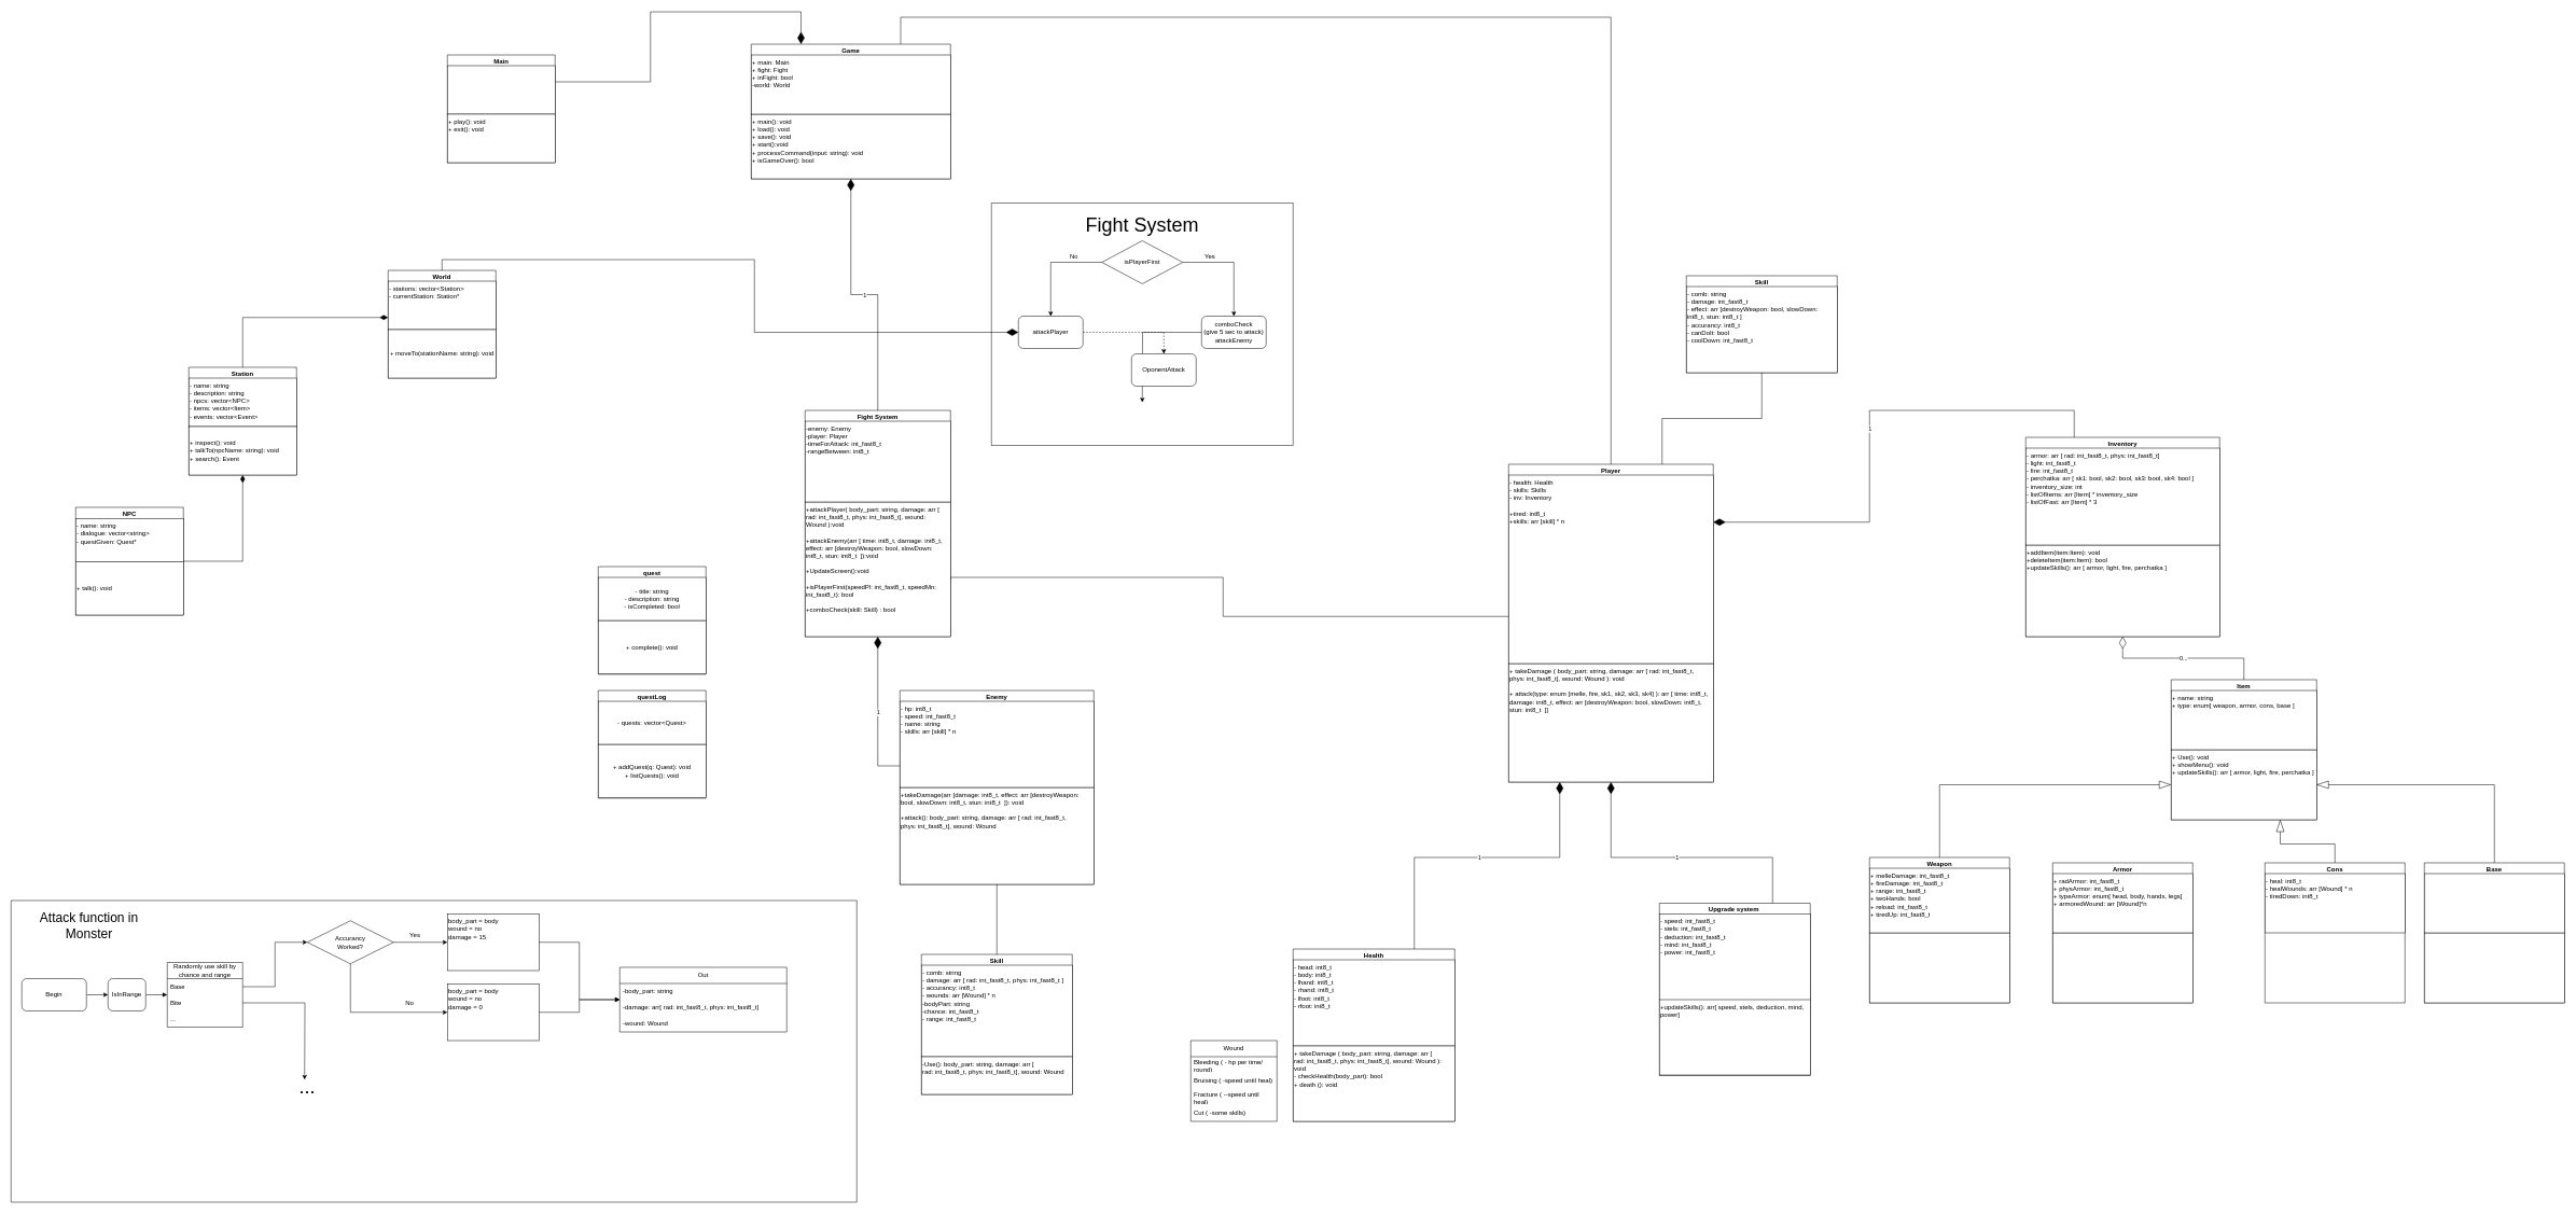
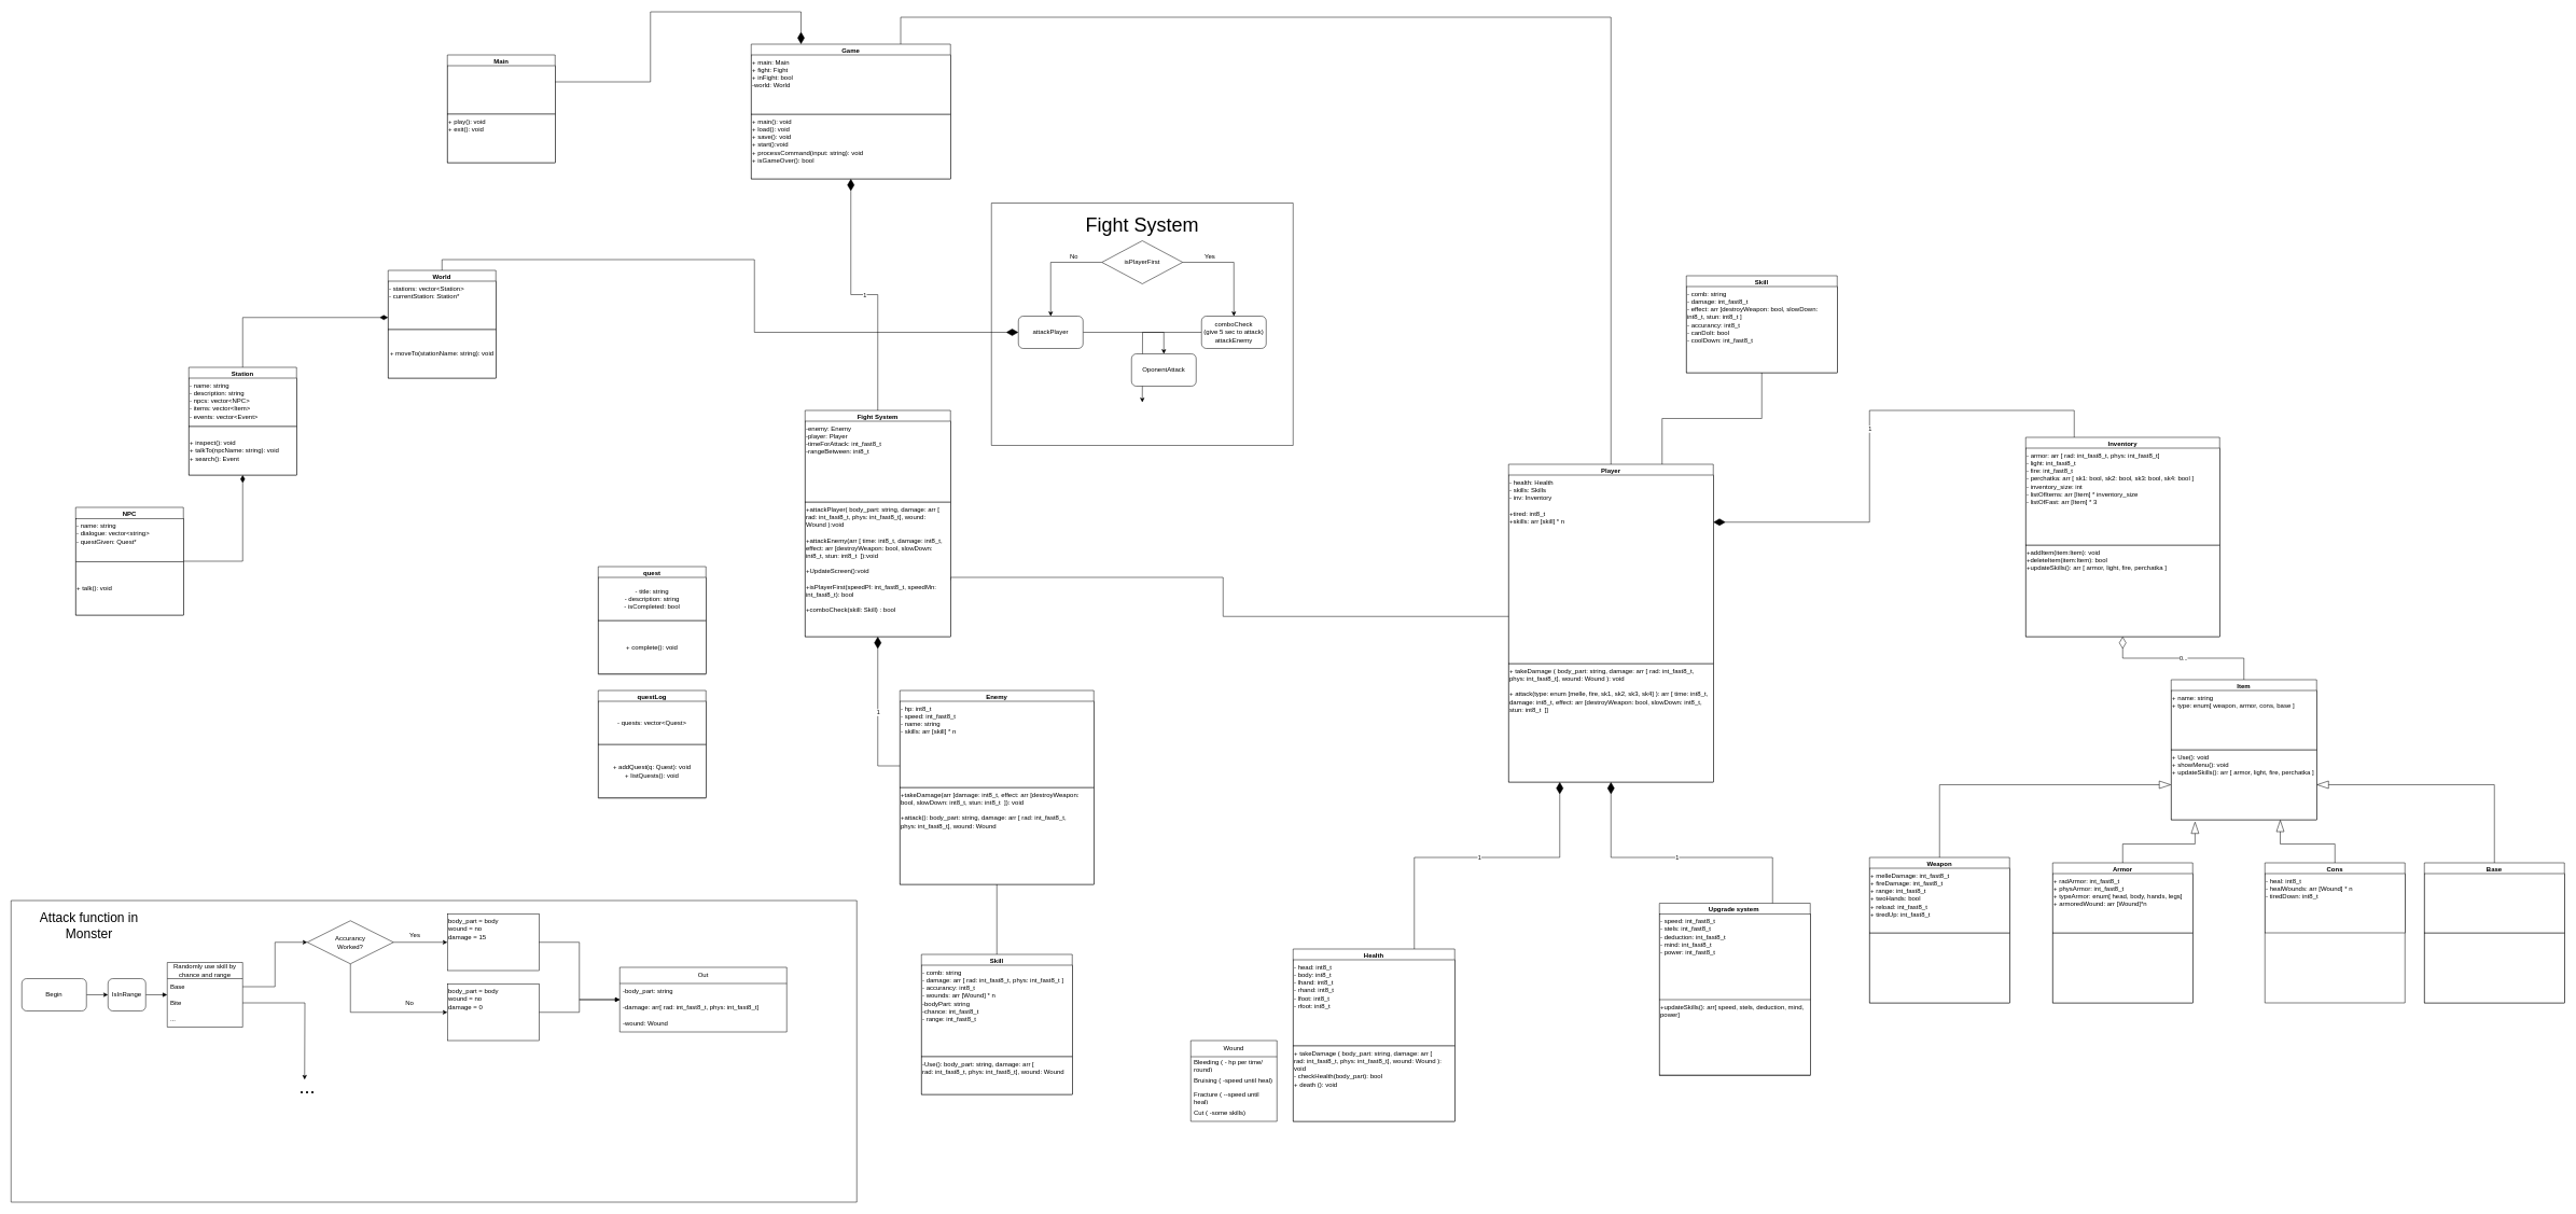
- <mxCell id="90" style="edgeStyle=orthogonalEdgeStyle;rounded=0;orthogonalLoop=1;jettySize=auto;html=1;entryX=0.5;entryY=0;entryDx=0;entryDy=0;dashed=1;" parent="85" source="91" target="93" edge="1"><mxGeometry relative="1" as="geometry"><mxPoint x="280" y="370" as="targetPoint" /></mxGeometry></mxCell>
+ <mxCell id="90" style="edgeStyle=orthogonalEdgeStyle;rounded=0;orthogonalLoop=1;jettySize=auto;html=1;entryX=0.5;entryY=0;entryDx=0;entryDy=0;" parent="85" source="91" target="93" edge="1"><mxGeometry relative="1" as="geometry"><mxPoint x="280" y="370" as="targetPoint" /></mxGeometry></mxCell>
+ <mxCell id="37" style="edgeStyle=orthogonalEdgeStyle;rounded=0;orthogonalLoop=1;jettySize=auto;html=1;entryX=0.164;entryY=1.026;entryDx=0;entryDy=0;entryPerimeter=0;endArrow=blockThin;endFill=0;endSize=20;" parent="1" source="27" target="12" edge="1"><mxGeometry relative="1" as="geometry" /></mxCell>
